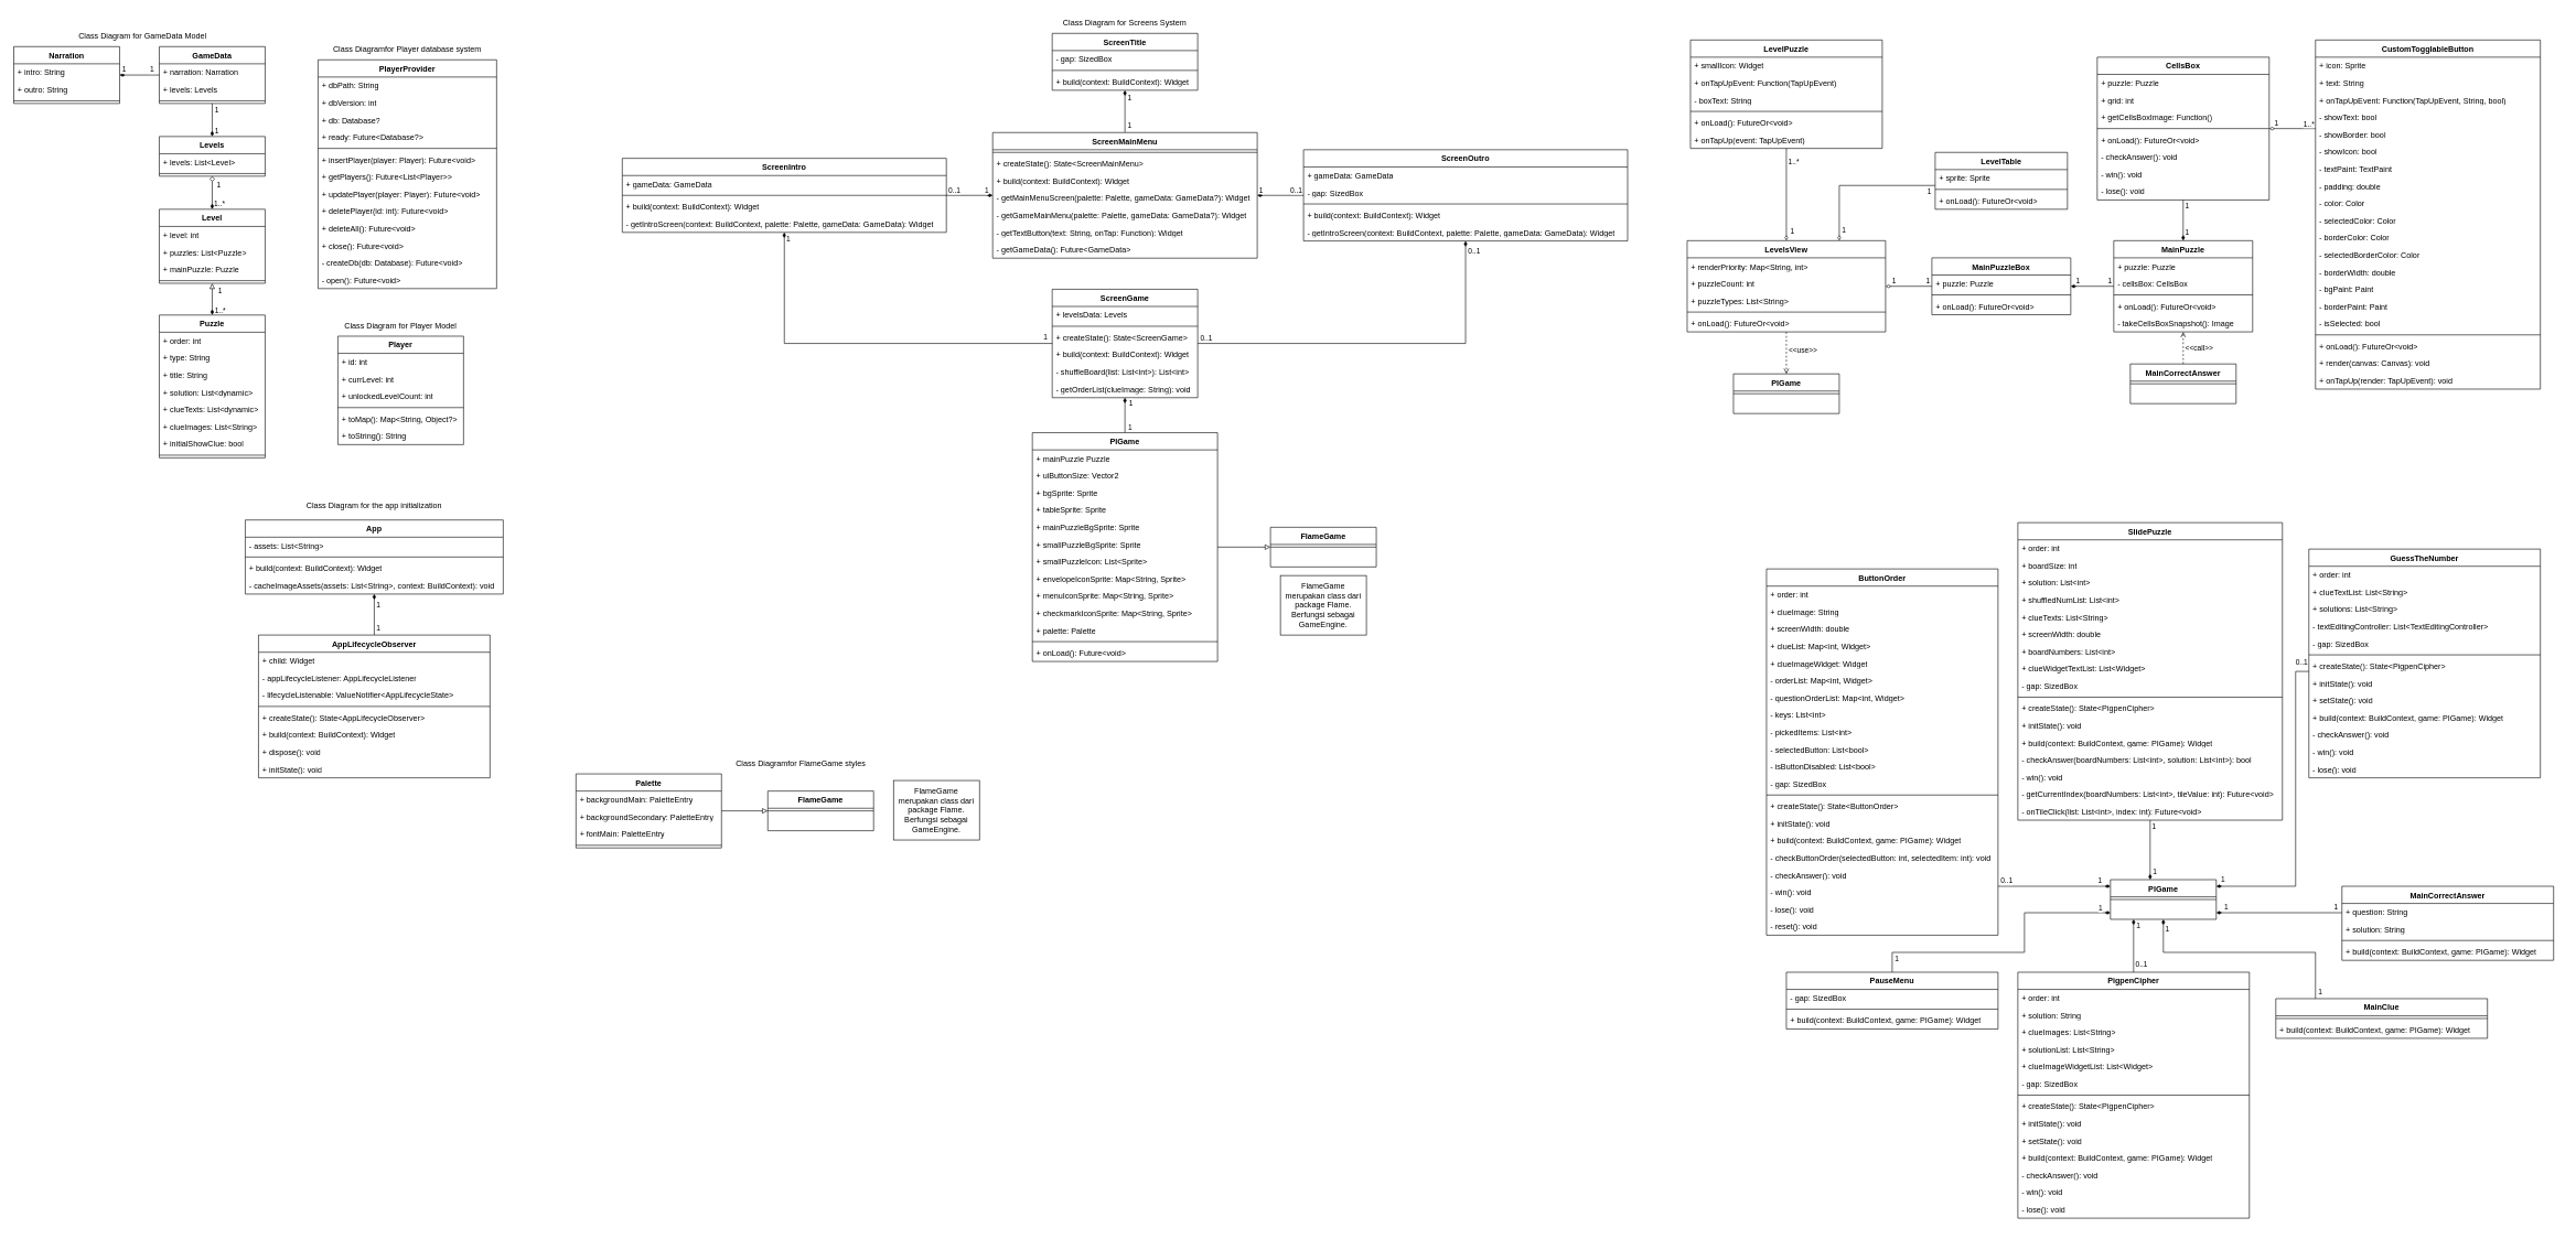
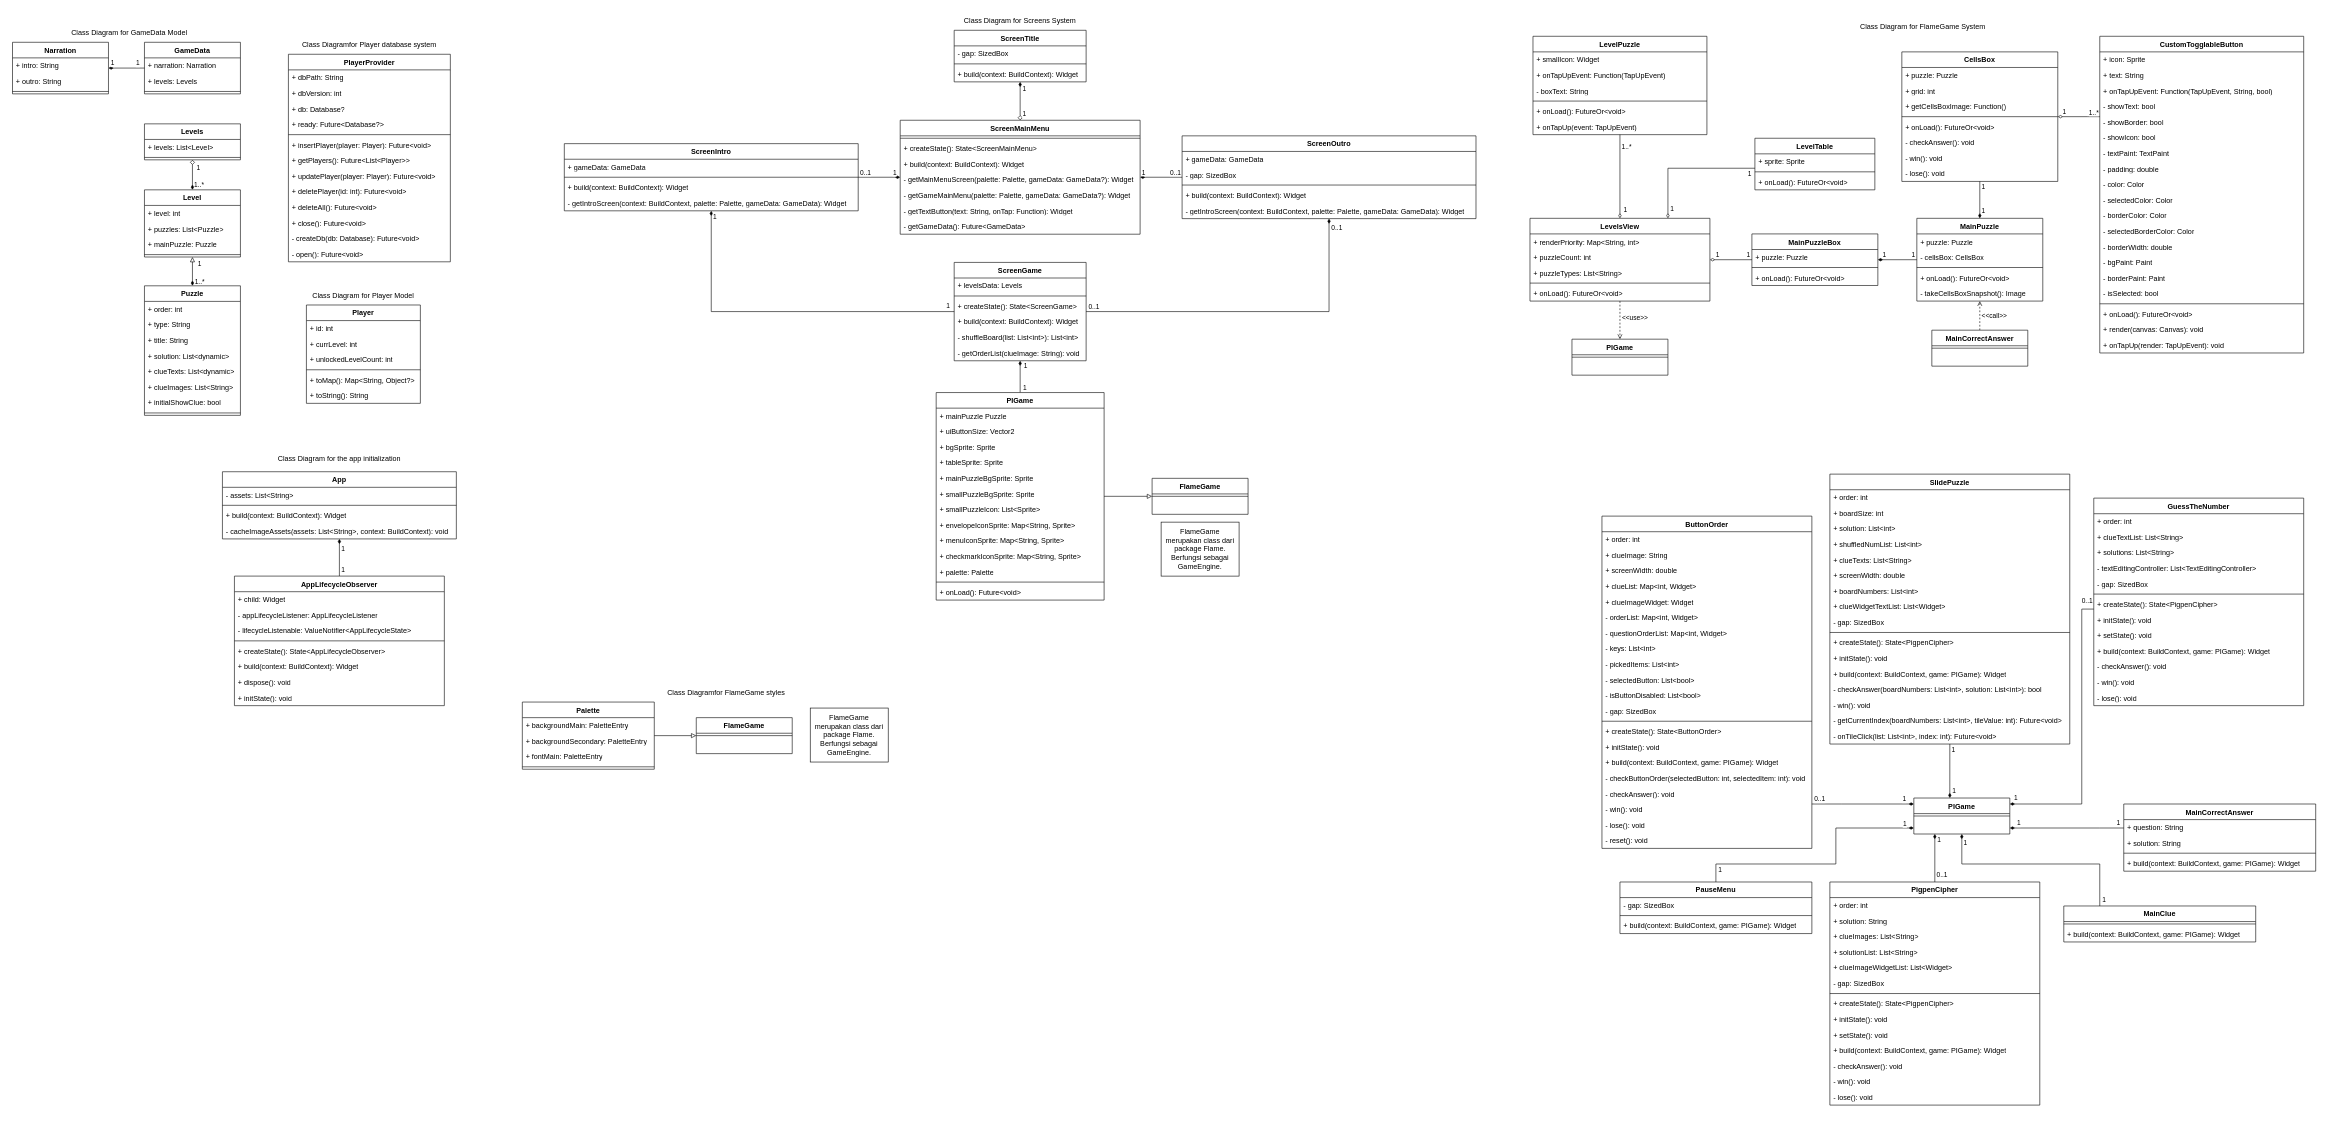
+ <mxCell id="351" value="Class Diagram for FlameGame System" style="text;html=1;align=center;verticalAlign=middle;whiteSpace=wrap;rounded=0;" parent="273" vertex="1"><mxGeometry x="540" width="230" height="30" as="geometry" /></mxCell>
- <mxCell id="14" style="edgeStyle=orthogonalEdgeStyle;rounded=0;orthogonalLoop=1;jettySize=auto;html=1;endArrow=none;endFill=0;startArrow=diamondThin;startFill=1;" parent="2" source="17" target="3" edge="1"><mxGeometry relative="1" as="geometry" /></mxCell>
- <mxCell id="15" value="1" style="edgeLabel;html=1;align=center;verticalAlign=middle;resizable=0;points=[];" parent="14" vertex="1" connectable="0"><mxGeometry x="0.459" y="1" relative="1" as="geometry"><mxPoint x="7" y="-5" as="offset" /></mxGeometry></mxCell>
- <mxCell id="16" value="1" style="edgeLabel;html=1;align=center;verticalAlign=middle;resizable=0;points=[];" parent="14" vertex="1" connectable="0"><mxGeometry x="-0.646" y="-1" relative="1" as="geometry"><mxPoint x="5" as="offset" /></mxGeometry></mxCell>
- <mxCell id="87" style="edgeStyle=orthogonalEdgeStyle;rounded=0;orthogonalLoop=1;jettySize=auto;html=1;endArrow=none;endFill=0;startArrow=diamondThin;startFill=1;" parent="85" source="90" target="97" edge="1"><mxGeometry relative="1" as="geometry" /></mxCell>
+ <mxCell id="87" style="edgeStyle=orthogonalEdgeStyle;rounded=0;orthogonalLoop=1;jettySize=auto;html=1;endArrow=diamond;endFill=0;startArrow=diamondThin;startFill=1;" parent="85" source="90" target="97" edge="1"><mxGeometry relative="1" as="geometry" /></mxCell>
